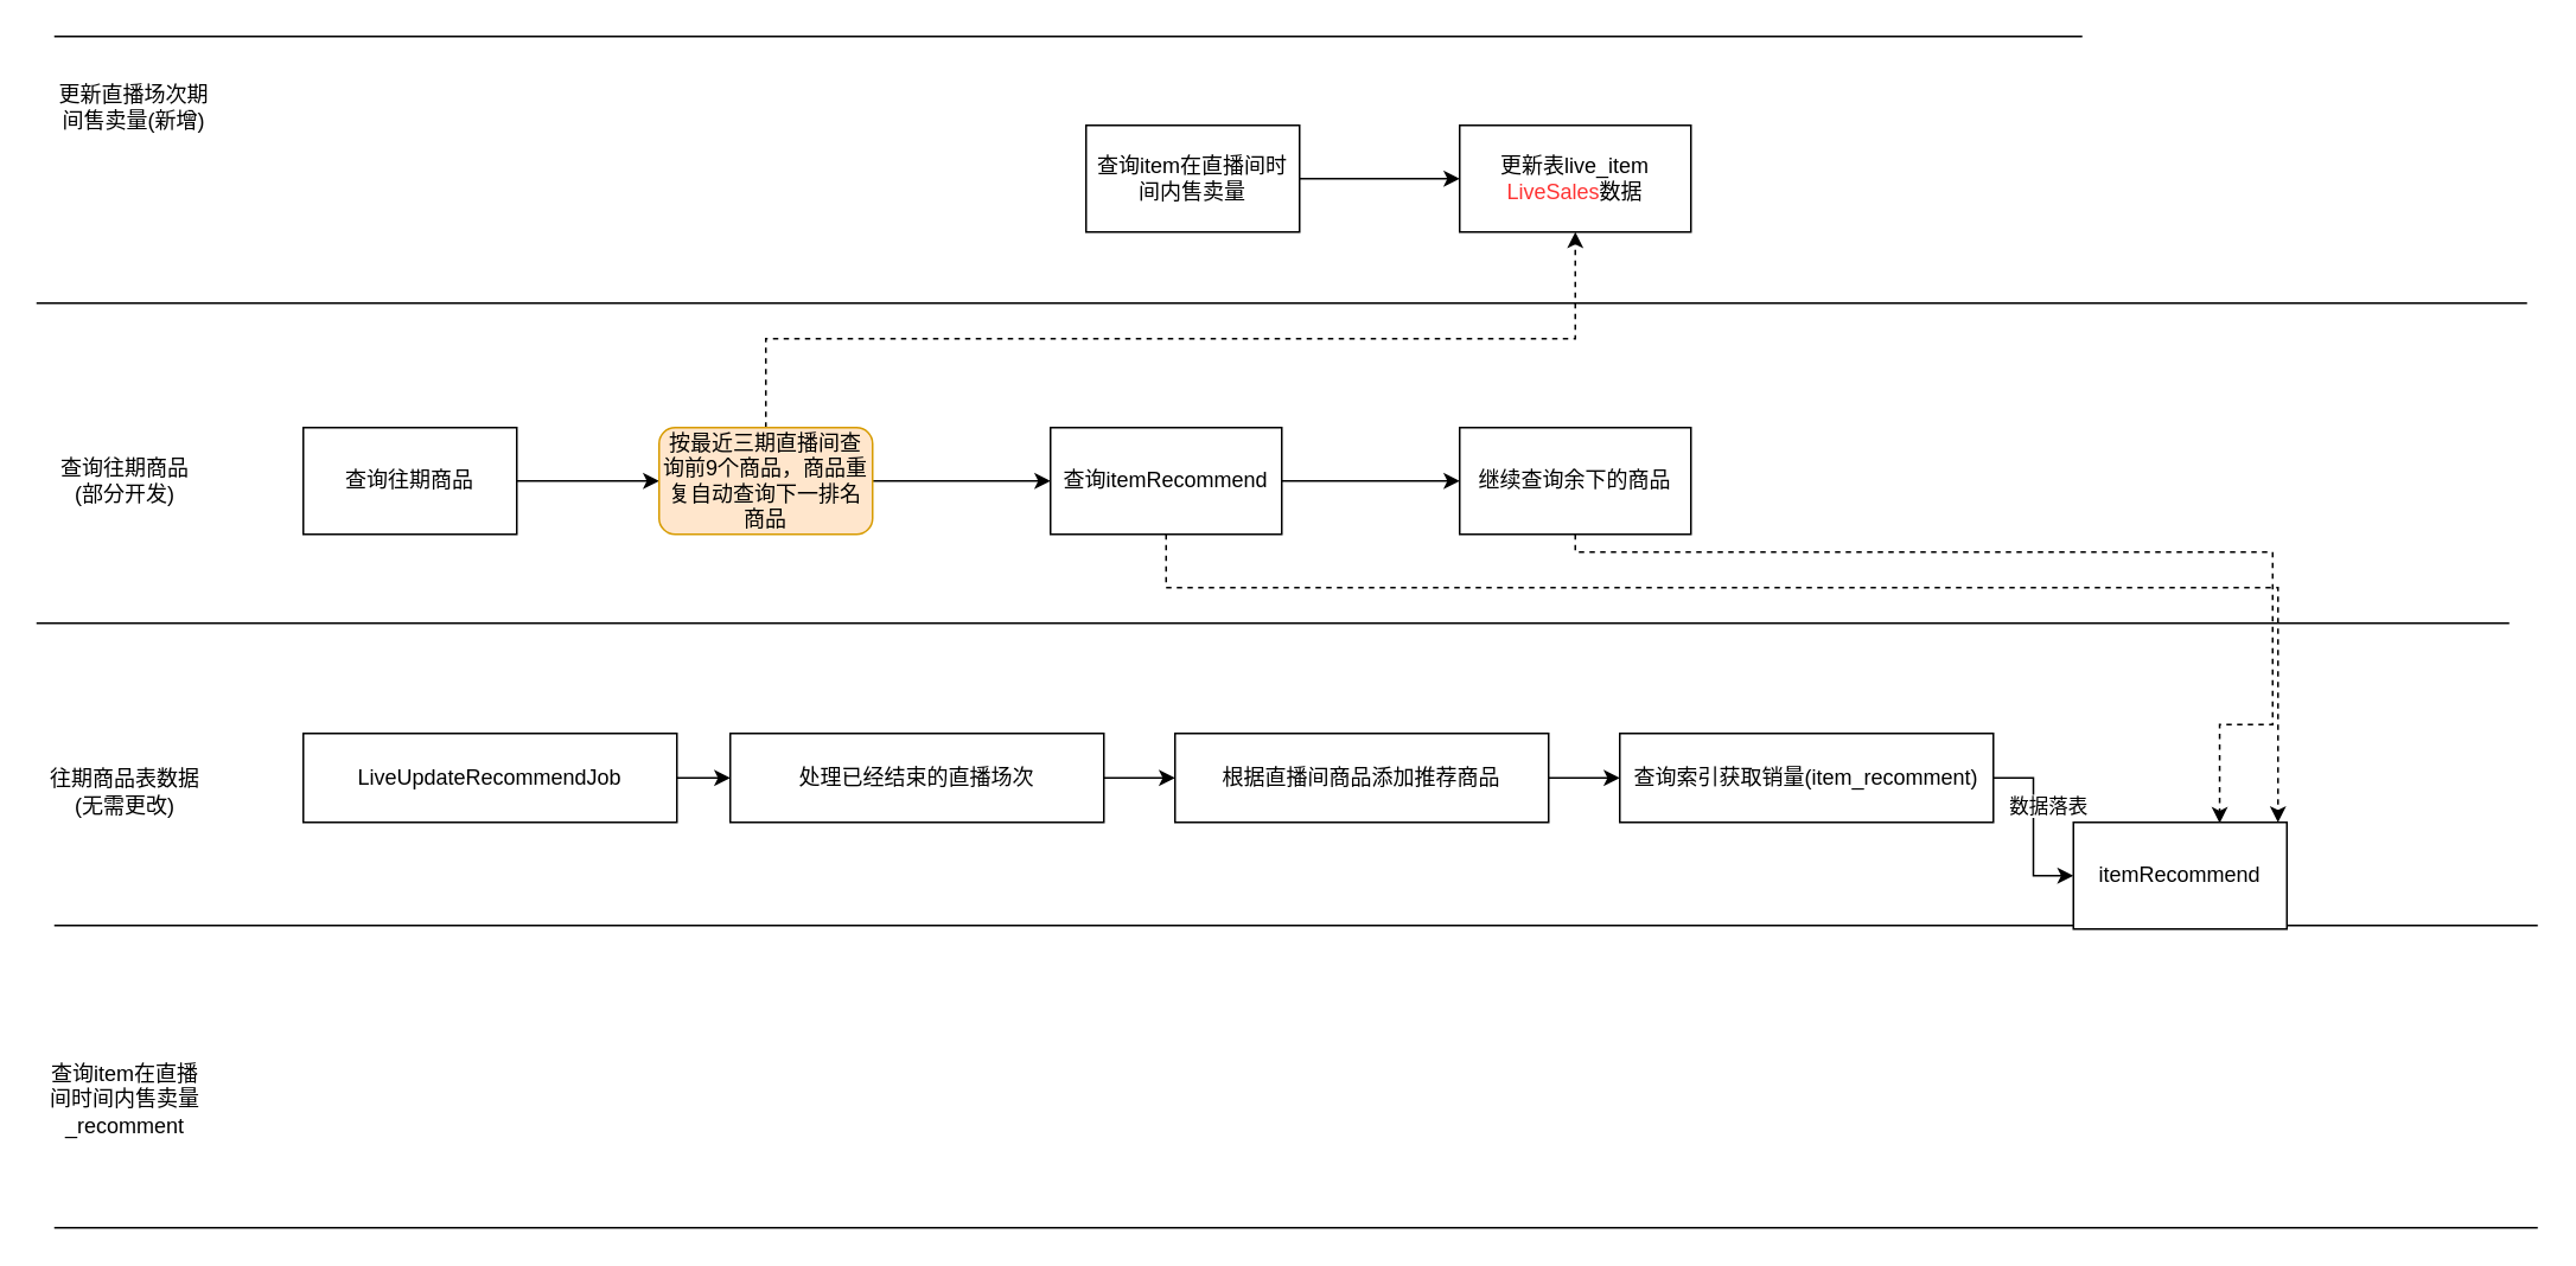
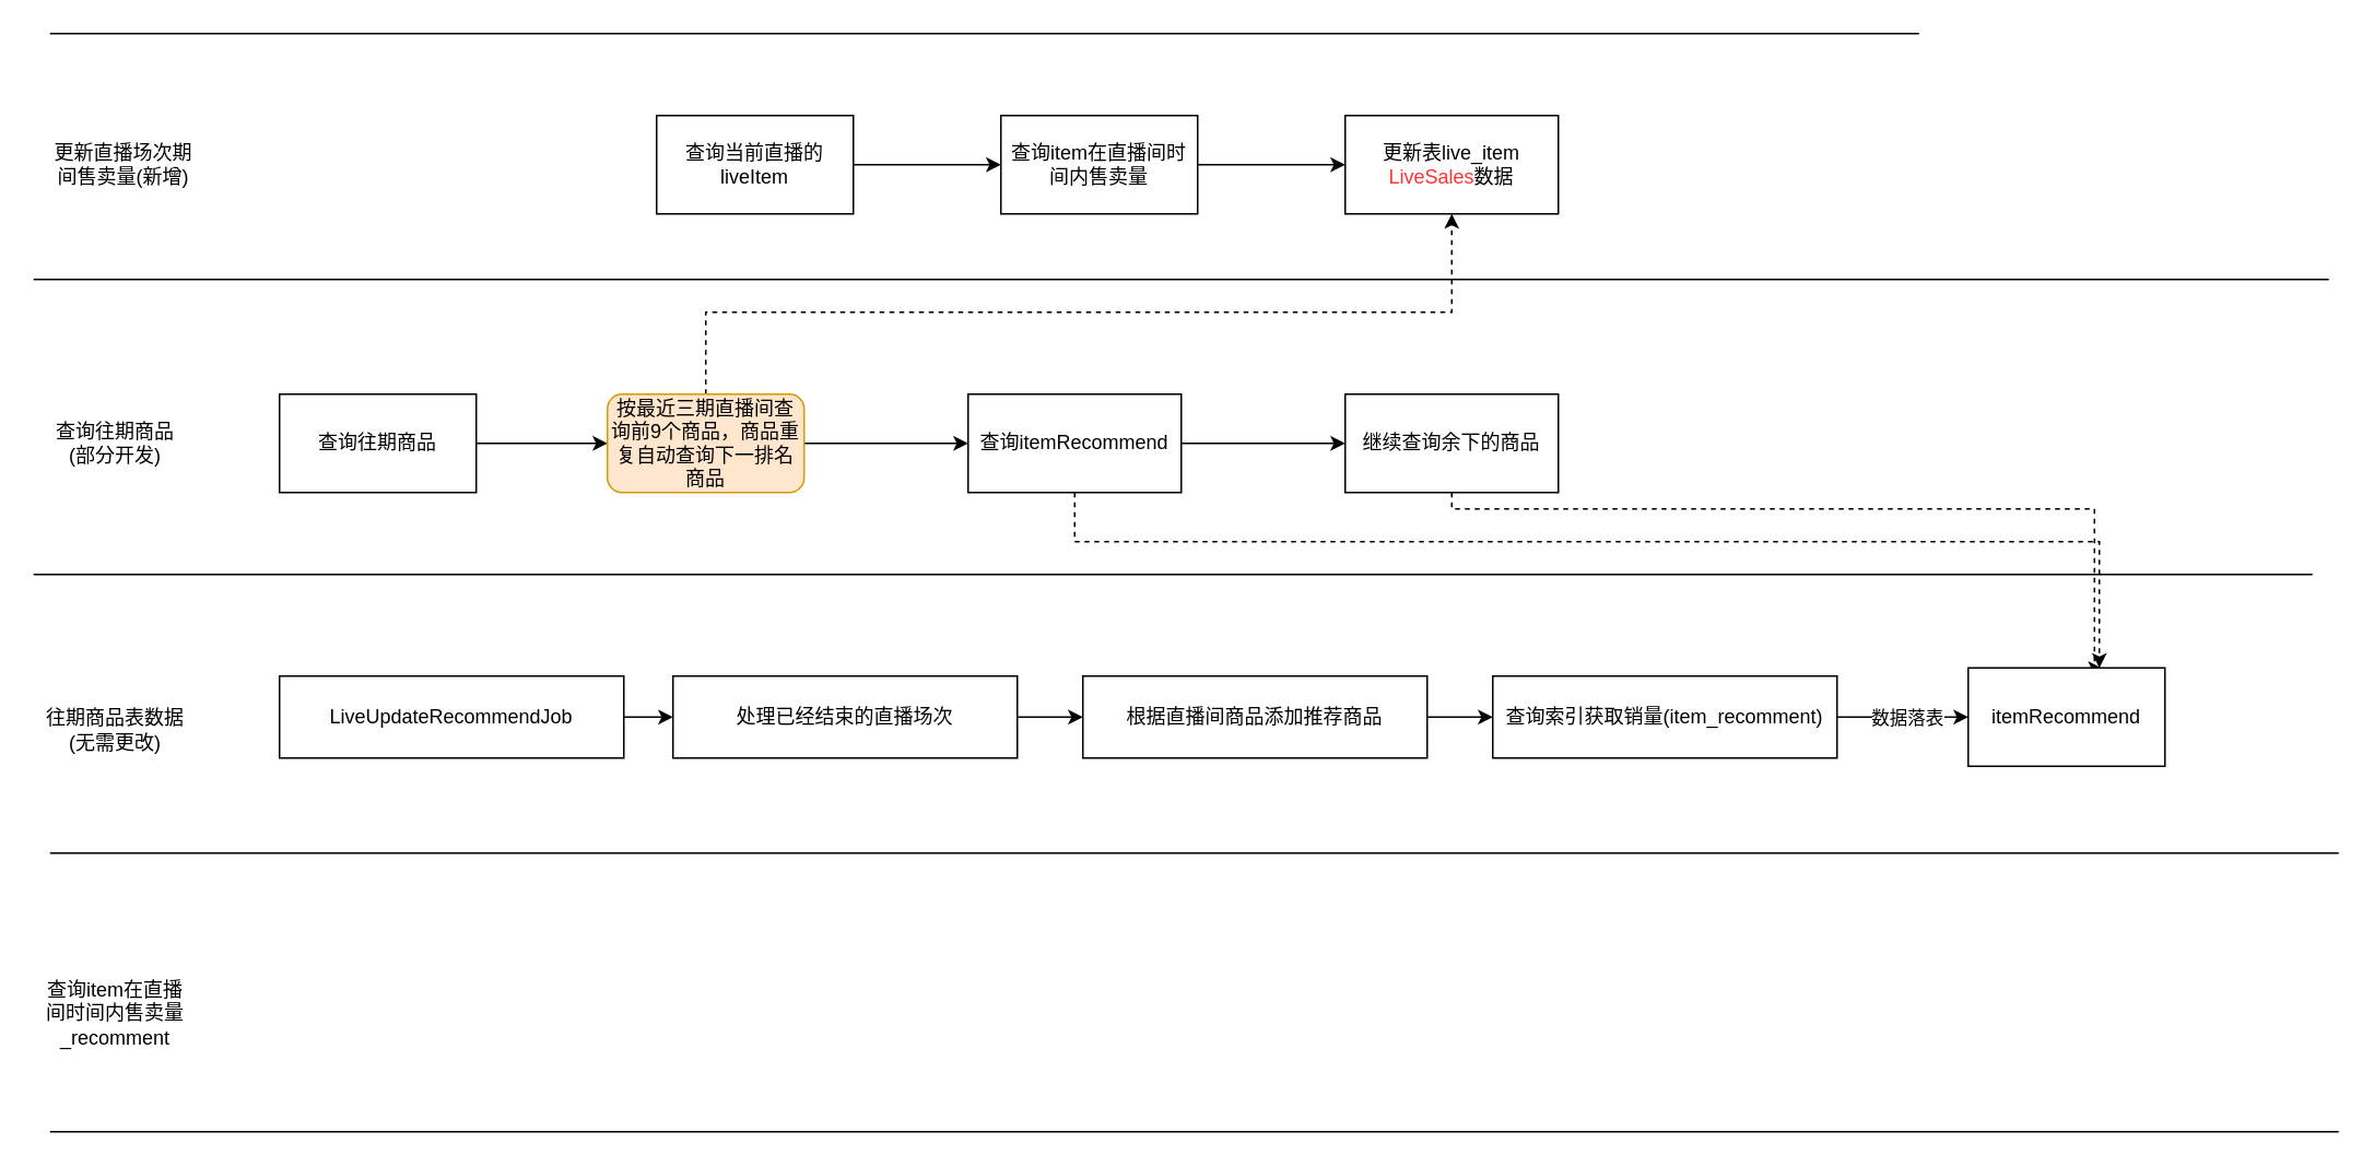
- <mxCell id="30" value="更新直播场次期间售卖量(新增)" style="text;html=1;strokeColor=none;fillColor=none;align=center;verticalAlign=middle;whiteSpace=wrap;rounded=0;" vertex="1" parent="1"><mxGeometry x="30" y="42.5" width="90" height="35" as="geometry" /></mxCell>
+ <mxCell id="30" value="更新直播场次期间售卖量(新增)" style="text;html=1;strokeColor=none;fillColor=none;align=center;verticalAlign=middle;whiteSpace=wrap;rounded=0;" vertex="1" parent="1"><mxGeometry x="30" y="82.5" width="90" height="35" as="geometry" /></mxCell>
+ <mxCell id="4" value="查询当前直播的liveItem" style="whiteSpace=wrap;html=1;rounded=0;" vertex="1" parent="1"><mxGeometry x="400" y="70" width="120" height="60" as="geometry" /></mxCell>
+ <mxCell id="3" value="" style="edgeStyle=orthogonalEdgeStyle;rounded=0;orthogonalLoop=1;jettySize=auto;html=1;" edge="1" parent="1" source="4" target="6"><mxGeometry relative="1" as="geometry" /></mxCell>
- <mxCell id="33" value="itemRecommend" style="whiteSpace=wrap;html=1;rounded=0;" vertex="1" parent="1"><mxGeometry x="1165" y="462" width="120" height="60" as="geometry" /></mxCell>
+ <mxCell id="33" value="itemRecommend" style="whiteSpace=wrap;html=1;rounded=0;" vertex="1" parent="1"><mxGeometry x="1200" y="407" width="120" height="60" as="geometry" /></mxCell>
